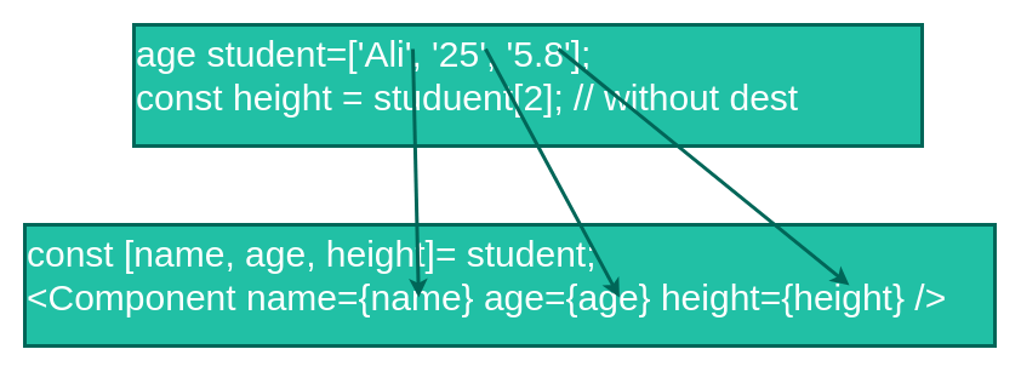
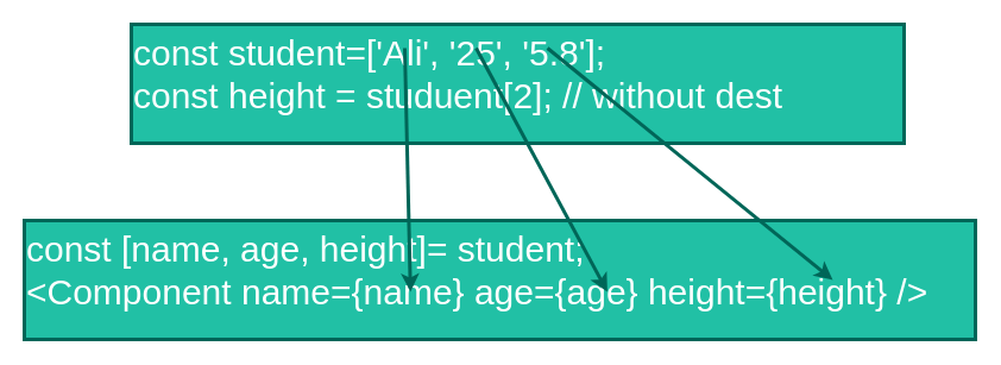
- <mxCell id="2" value="&lt;font style=&quot;font-size: 30px;&quot;&gt;age student=['Ali', '25', '5.8'];&lt;br&gt;const height = studuent[2]; // without dest&lt;br&gt;&lt;/font&gt;" style="rounded=0;whiteSpace=wrap;html=1;verticalAlign=top;align=left;strokeWidth=3;strokeColor=#006658;fillColor=#21C0A5;fontColor=#FFFFFF;" parent="1" vertex="1"><mxGeometry x="110" y="20" width="650" height="100" as="geometry" /></mxCell>
+ <mxCell id="2" value="&lt;font style=&quot;font-size: 30px;&quot;&gt;const student=['Ali', '25', '5.8'];&lt;br&gt;const height = studuent[2]; // without dest&lt;br&gt;&lt;/font&gt;" style="rounded=0;whiteSpace=wrap;html=1;verticalAlign=top;align=left;strokeWidth=3;strokeColor=#006658;fillColor=#21C0A5;fontColor=#FFFFFF;" parent="1" vertex="1"><mxGeometry x="110" y="20" width="650" height="100" as="geometry" /></mxCell>
